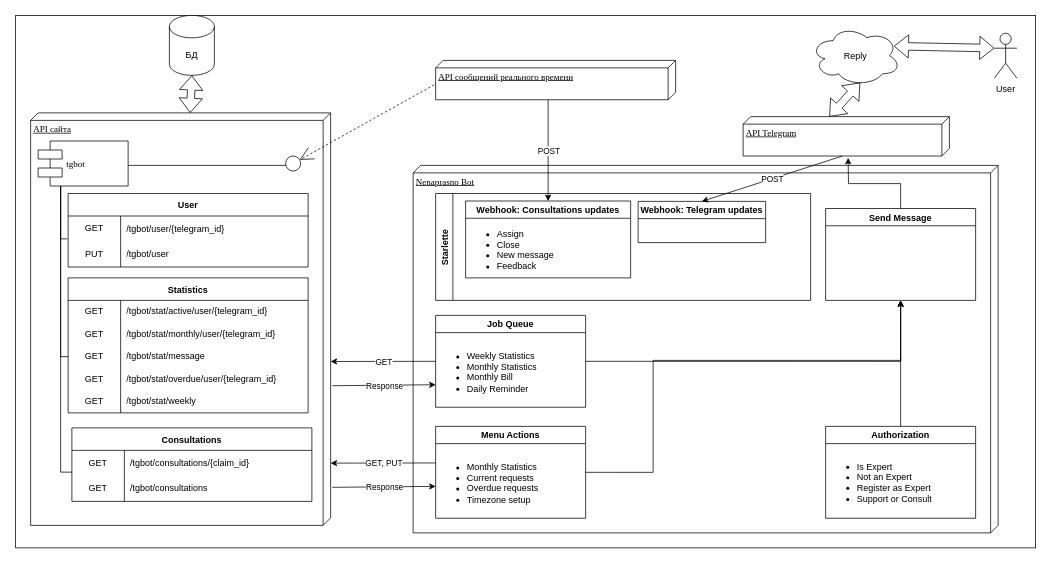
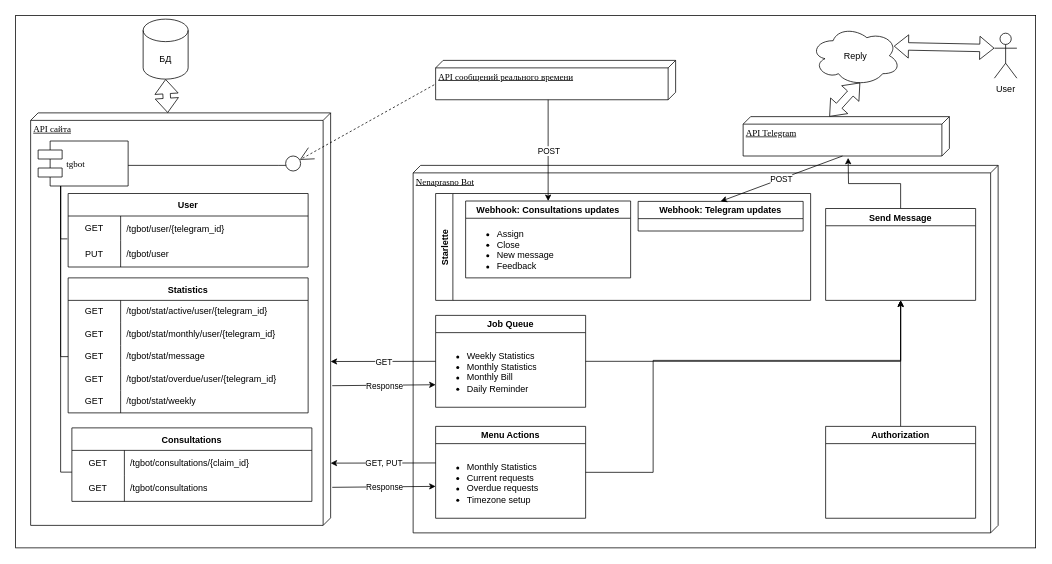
- <mxCell id="10" value="БД" style="shape=cylinder3;whiteSpace=wrap;html=1;boundedLbl=1;backgroundOutline=1;size=15;" parent="1" vertex="1"><mxGeometry x="225" y="20" width="60" height="80" as="geometry" /></mxCell>
+ <mxCell id="10" value="БД" style="shape=cylinder3;whiteSpace=wrap;html=1;boundedLbl=1;backgroundOutline=1;size=15;" parent="1" vertex="1"><mxGeometry x="190" y="25" width="60" height="80" as="geometry" /></mxCell>
- <mxCell id="66" value="Webhook: Telegram updates" style="swimlane;" vertex="1" parent="65"><mxGeometry x="270" y="10.5" width="170" height="55" as="geometry"><mxRectangle x="620" y="458" width="140" height="30" as="alternateBounds" /></mxGeometry></mxCell>
+ <mxCell id="66" value="Webhook: Telegram updates" style="swimlane;" vertex="1" parent="65"><mxGeometry x="270" y="10.5" width="220" height="39.5" as="geometry"><mxRectangle x="620" y="458" width="140" height="30" as="alternateBounds" /></mxGeometry></mxCell>
- <mxCell id="77" value="&lt;ul&gt;&lt;li&gt;Is Expert&lt;/li&gt;&lt;li&gt;Not an Expert&lt;/li&gt;&lt;li&gt;Register as Expert&lt;/li&gt;&lt;li&gt;Support or Consult&lt;/li&gt;&lt;/ul&gt;" style="text;strokeColor=none;fillColor=none;html=1;whiteSpace=wrap;verticalAlign=middle;overflow=hidden;" vertex="1" parent="1"><mxGeometry x="1100" y="600" width="180" height="80" as="geometry" /></mxCell>
